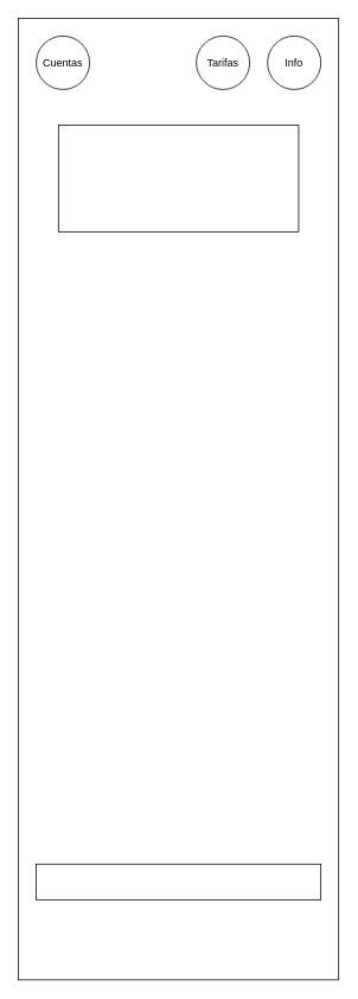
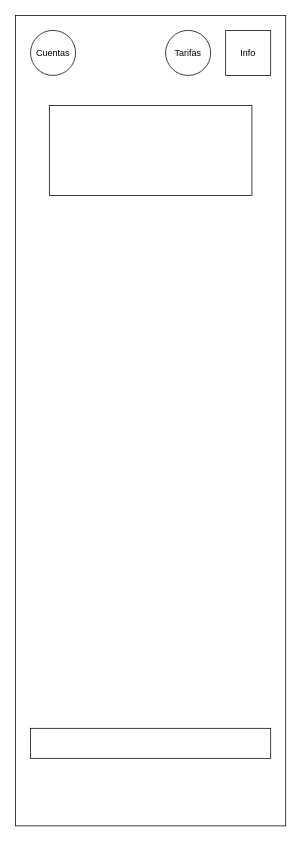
- <mxCell id="5" value="Info" style="ellipse;whiteSpace=wrap;html=1;aspect=fixed;" vertex="1" parent="1"><mxGeometry x="300" y="40" width="60" height="60" as="geometry" /></mxCell>
+ <mxCell id="5" value="Info" style="whiteSpace=wrap;html=1;aspect=fixed;rounded=0;" vertex="1" parent="1"><mxGeometry x="300" y="40" width="60" height="60" as="geometry" /></mxCell>
